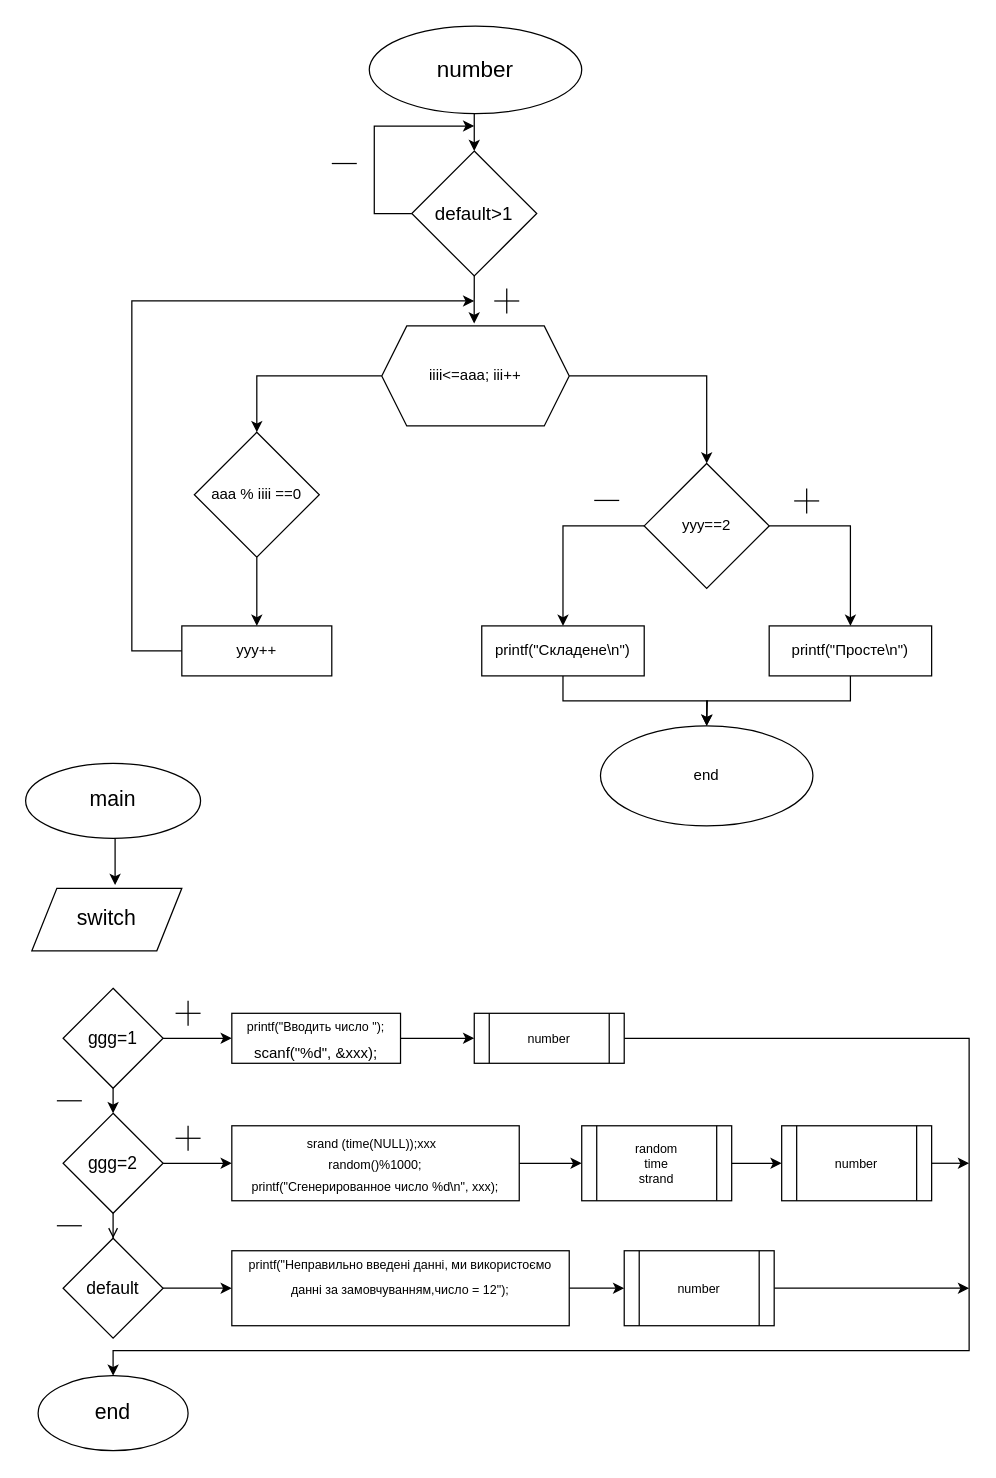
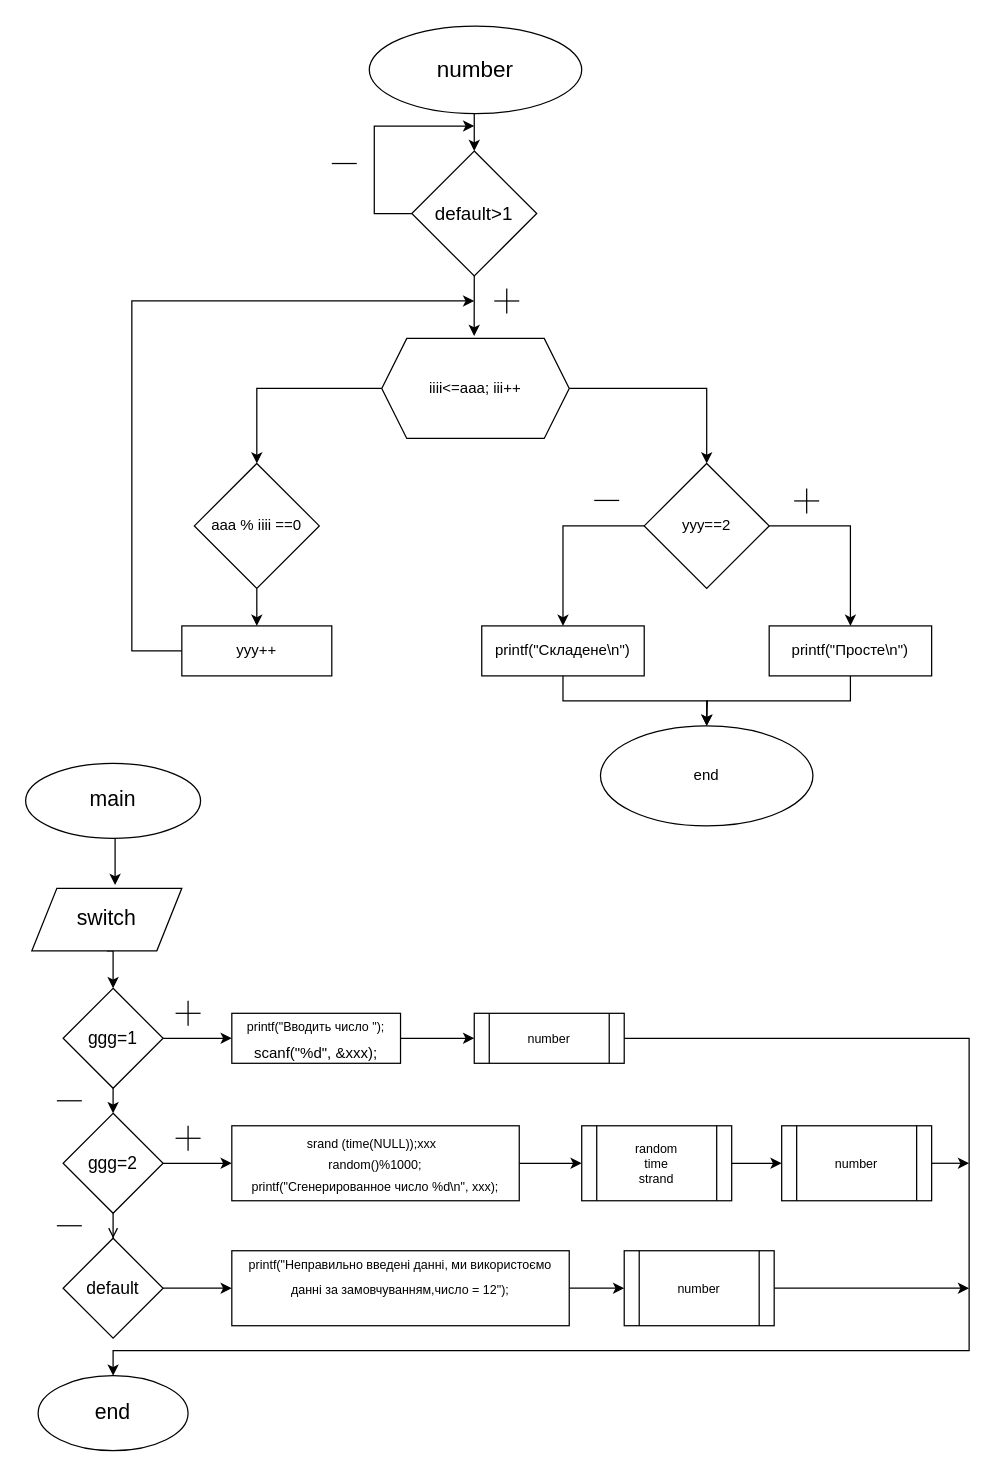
- <mxCell id="8" value="iiii&amp;lt;=aaa; iii++" style="shape=hexagon;perimeter=hexagonPerimeter2;whiteSpace=wrap;html=1;fixedSize=1;" vertex="1" parent="1"><mxGeometry x="305" y="260" width="150" height="80" as="geometry" /></mxCell>
+ <mxCell id="8" value="iiii&amp;lt;=aaa; iii++" style="shape=hexagon;perimeter=hexagonPerimeter2;whiteSpace=wrap;html=1;fixedSize=1;" vertex="1" parent="1"><mxGeometry x="305" y="270" width="150" height="80" as="geometry" /></mxCell>
- <mxCell id="11" value="aaa % iiii ==0" style="strokeWidth=1;html=1;shape=mxgraph.flowchart.decision;whiteSpace=wrap;" vertex="1" parent="1"><mxGeometry x="155" y="345" width="100" height="100" as="geometry" /></mxCell>
+ <mxCell id="11" value="aaa % iiii ==0" style="strokeWidth=1;html=1;shape=mxgraph.flowchart.decision;whiteSpace=wrap;" vertex="1" parent="1"><mxGeometry x="155" y="370" width="100" height="100" as="geometry" /></mxCell>
+ <mxCell id="32" style="edgeStyle=orthogonalEdgeStyle;rounded=0;orthogonalLoop=1;jettySize=auto;html=1;exitX=0.5;exitY=1;exitDx=0;exitDy=0;entryX=0.5;entryY=0;entryDx=0;entryDy=0;fontSize=17;" edge="1" parent="1" source="33" target="36"><mxGeometry relative="1" as="geometry" /></mxCell>
